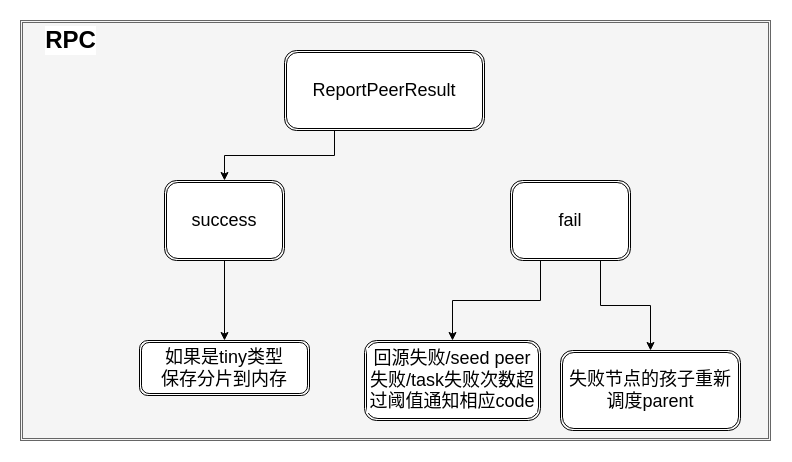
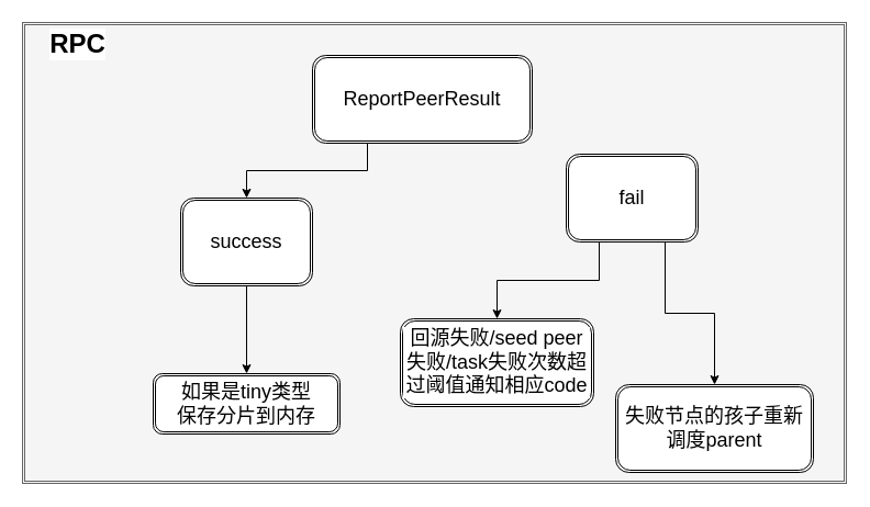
- <mxCell id="10" value="fail" style="shape=ext;double=1;rounded=1;whiteSpace=wrap;html=1;labelBackgroundColor=#FFFFFF;fontFamily=Helvetica;fontSize=18;fontColor=#000000;" vertex="1" parent="1"><mxGeometry x="510" y="180" width="120" height="80" as="geometry" /></mxCell>
+ <mxCell id="10" value="fail" style="shape=ext;double=1;rounded=1;whiteSpace=wrap;html=1;labelBackgroundColor=#FFFFFF;fontFamily=Helvetica;fontSize=18;fontColor=#000000;" vertex="1" parent="1"><mxGeometry x="515" y="140" width="120" height="80" as="geometry" /></mxCell>
- <mxCell id="12" value="回源失败/seed peer失败/task失败次数超过阈值通知相应code" style="shape=ext;double=1;rounded=1;whiteSpace=wrap;html=1;labelBackgroundColor=#FFFFFF;fontFamily=Helvetica;fontSize=18;fontColor=#000000;" vertex="1" parent="1"><mxGeometry x="364" y="340" width="176" height="80" as="geometry" /></mxCell>
+ <mxCell id="12" value="回源失败/seed peer失败/task失败次数超过阈值通知相应code" style="shape=ext;double=1;rounded=1;whiteSpace=wrap;html=1;labelBackgroundColor=#FFFFFF;fontFamily=Helvetica;fontSize=18;fontColor=#000000;" vertex="1" parent="1"><mxGeometry x="364" y="290" width="176" height="80" as="geometry" /></mxCell>
